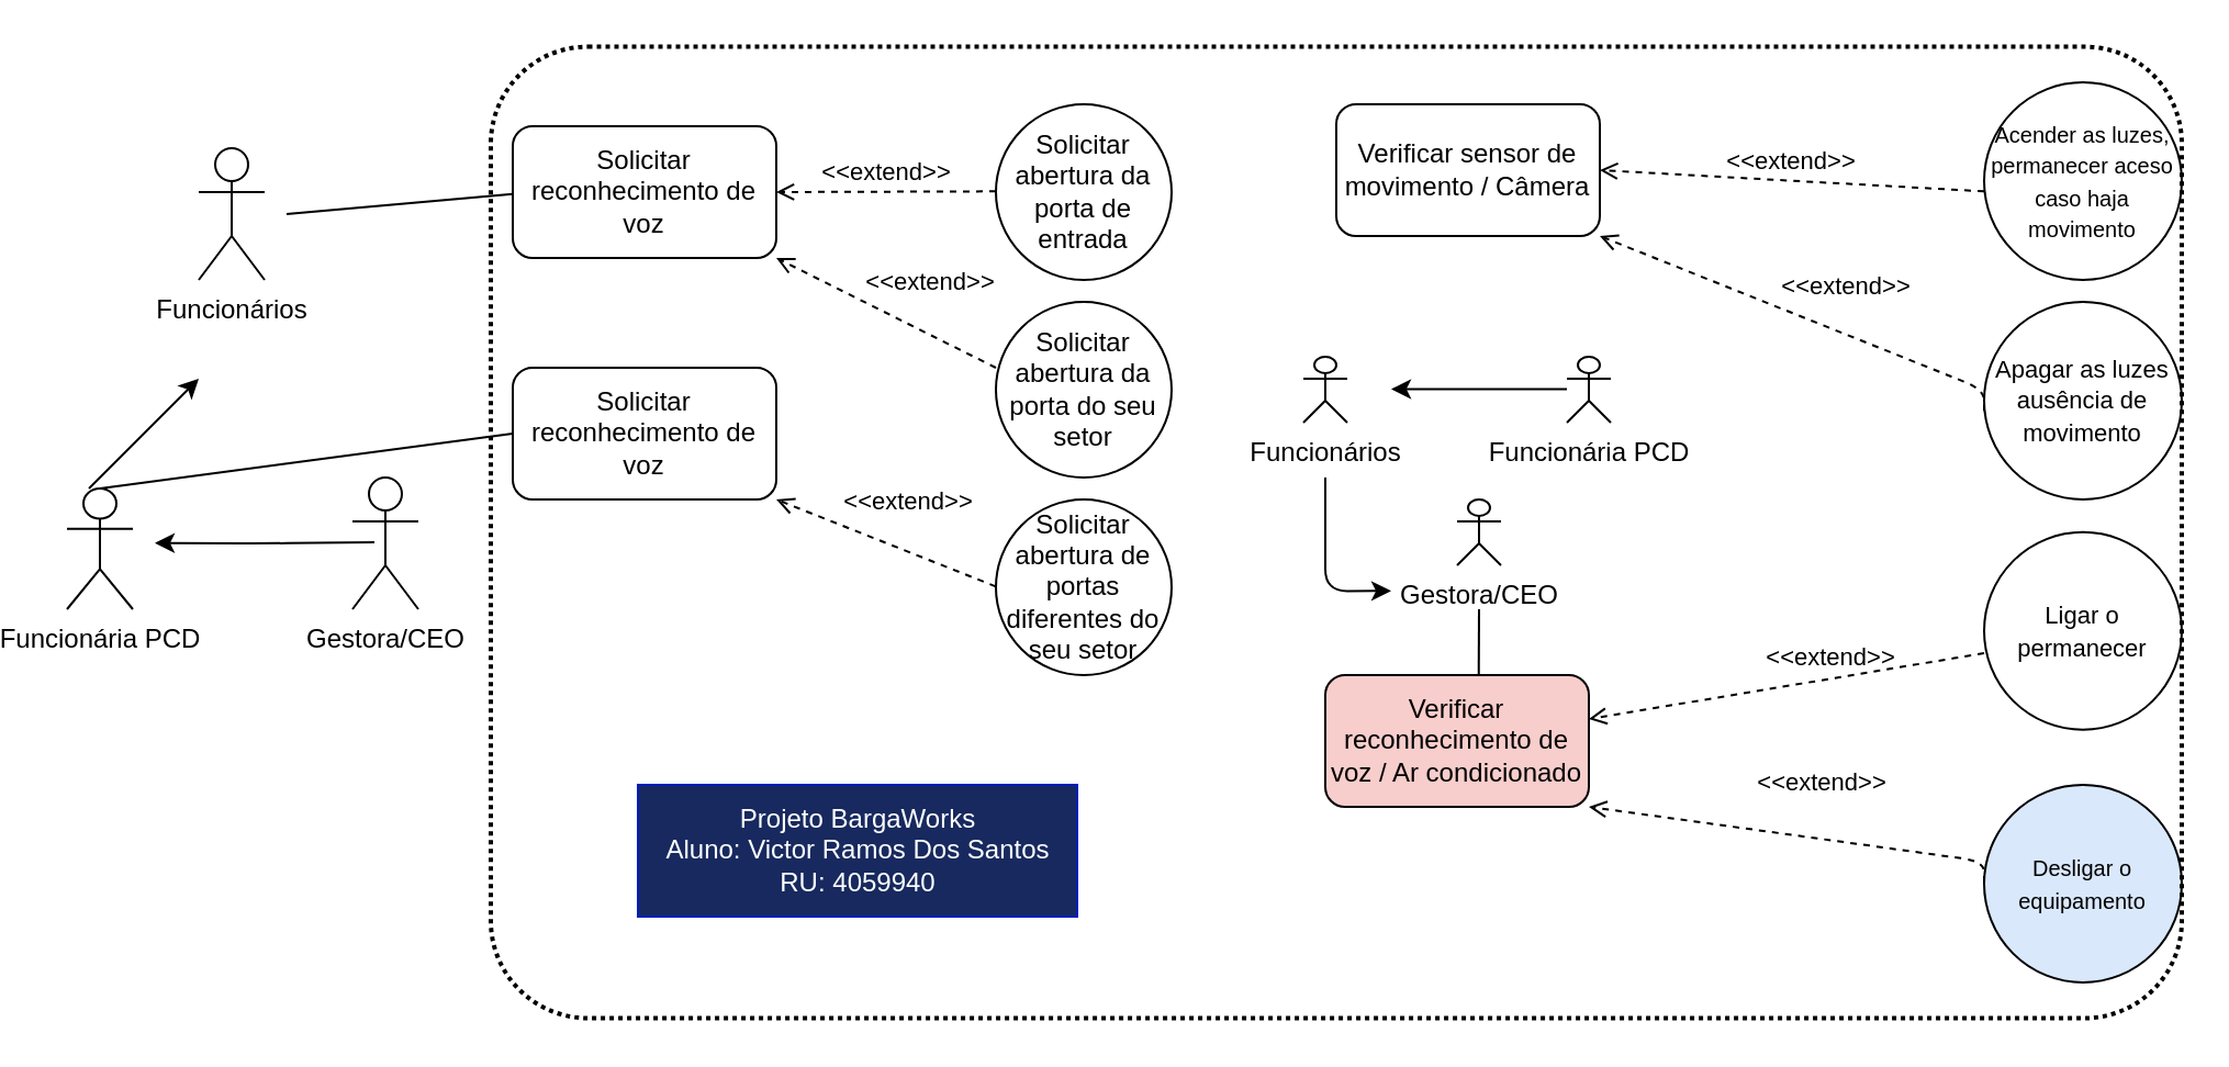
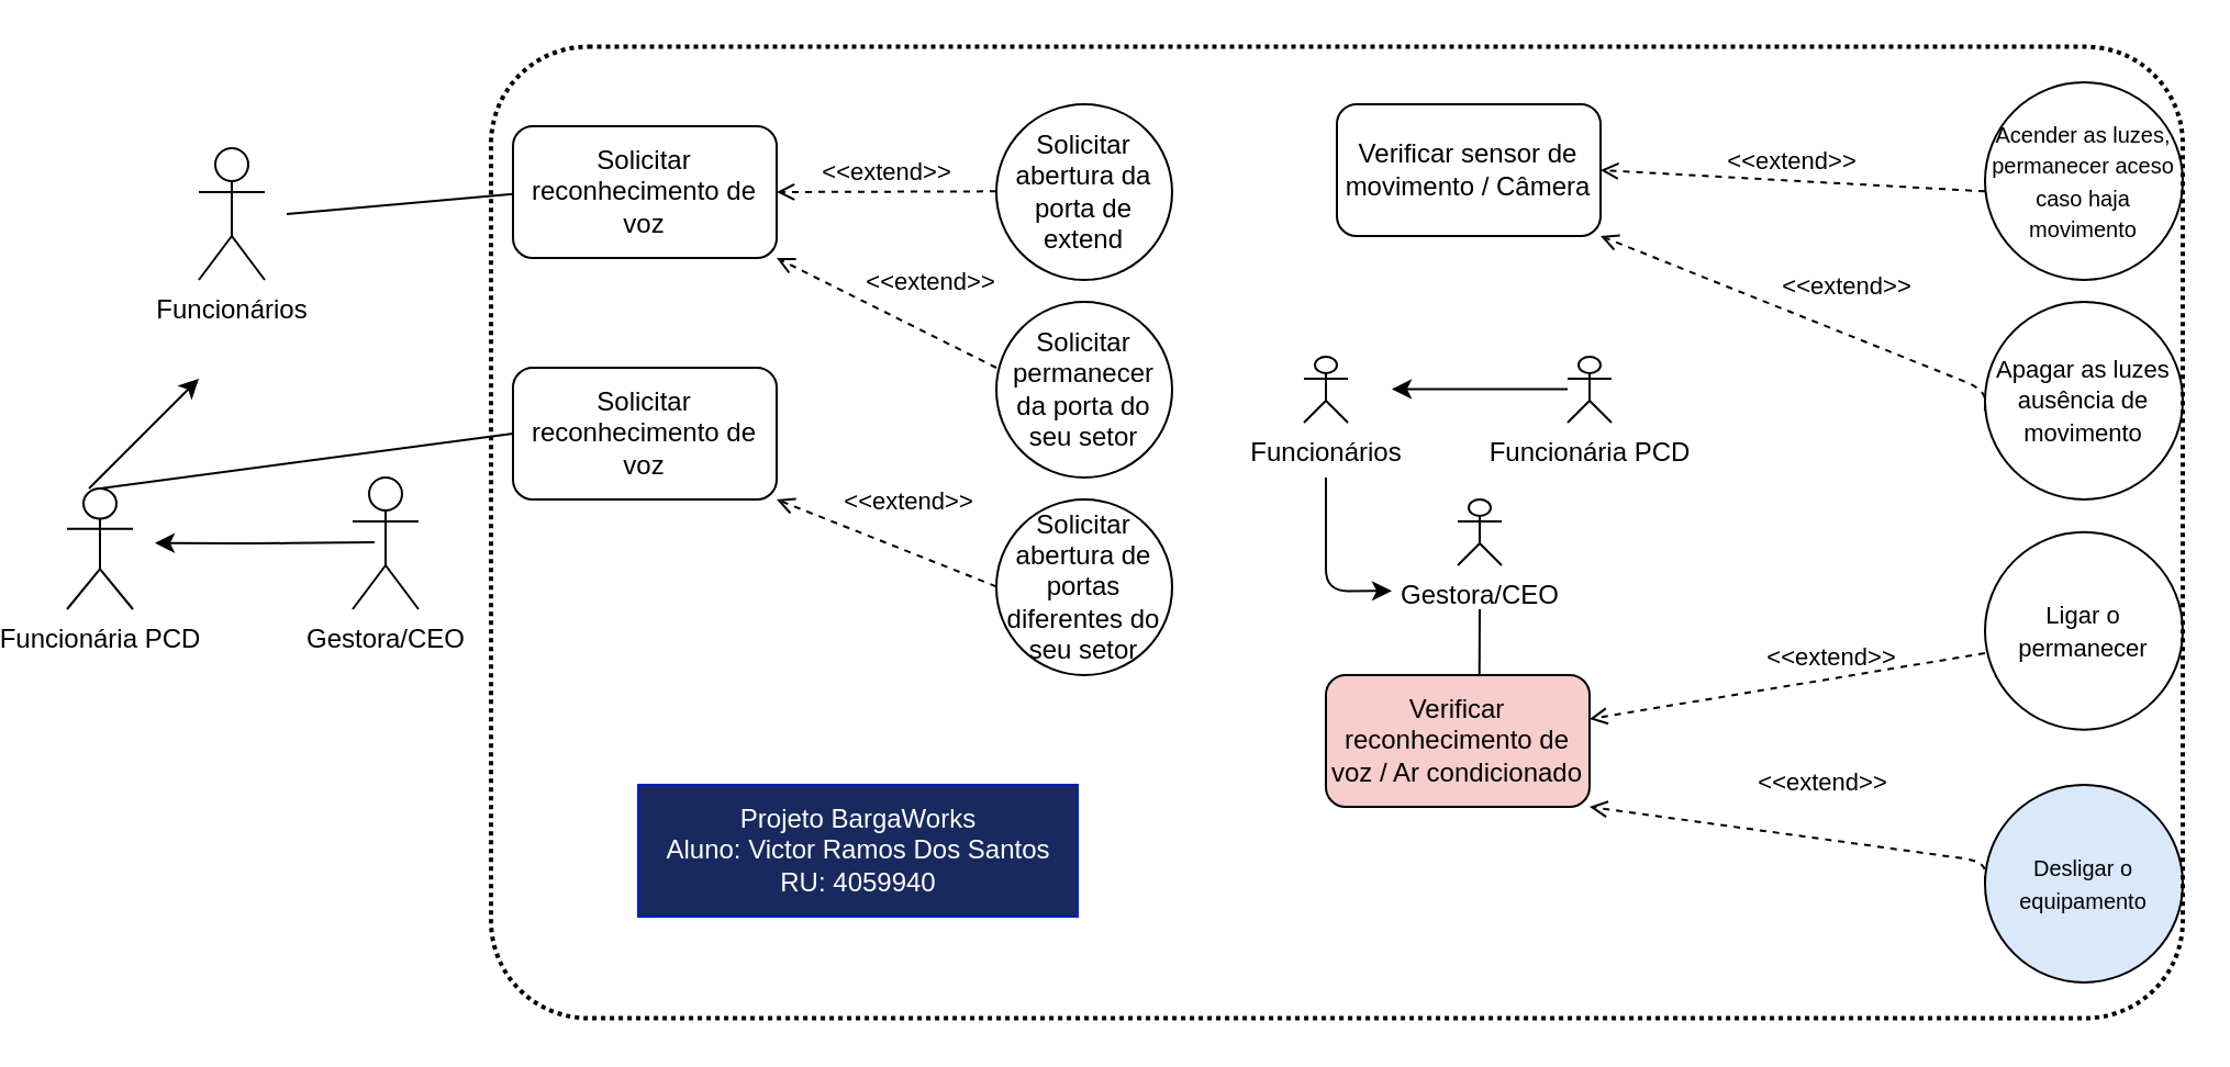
- <mxCell id="8" value="Solicitar abertura da porta de entrada&lt;br&gt;" style="ellipse;whiteSpace=wrap;html=1;aspect=fixed;rounded=1;" vertex="1" parent="1"><mxGeometry x="443" y="47" width="80" height="80" as="geometry" /></mxCell>
+ <mxCell id="8" value="Solicitar abertura da porta de extend&lt;br&gt;" style="ellipse;whiteSpace=wrap;html=1;aspect=fixed;rounded=1;" vertex="1" parent="1"><mxGeometry x="443" y="47" width="80" height="80" as="geometry" /></mxCell>
- <mxCell id="9" value="Solicitar abertura da porta do seu setor" style="ellipse;whiteSpace=wrap;html=1;aspect=fixed;rounded=1;" vertex="1" parent="1"><mxGeometry x="443" y="137" width="80" height="80" as="geometry" /></mxCell>
+ <mxCell id="9" value="Solicitar permanecer da porta do seu setor" style="ellipse;whiteSpace=wrap;html=1;aspect=fixed;rounded=1;" vertex="1" parent="1"><mxGeometry x="443" y="137" width="80" height="80" as="geometry" /></mxCell>
